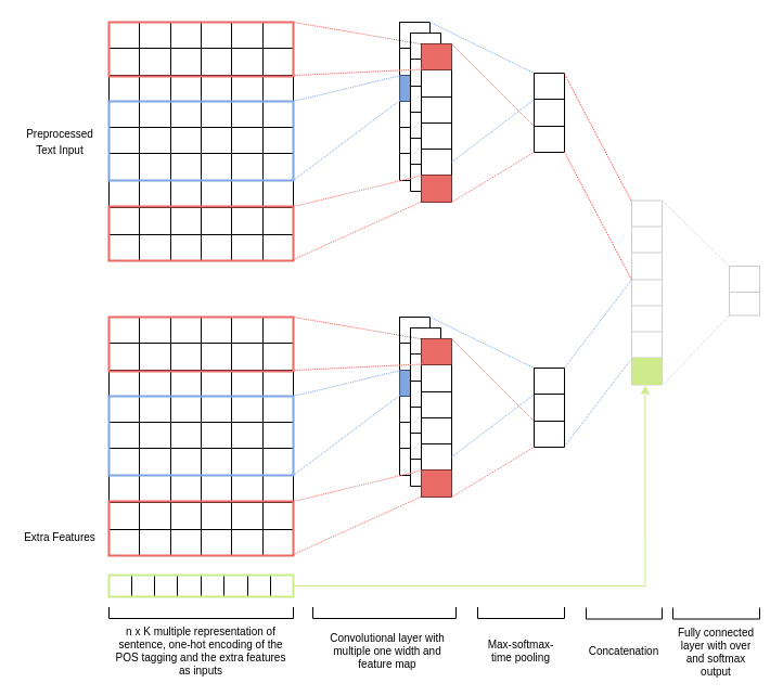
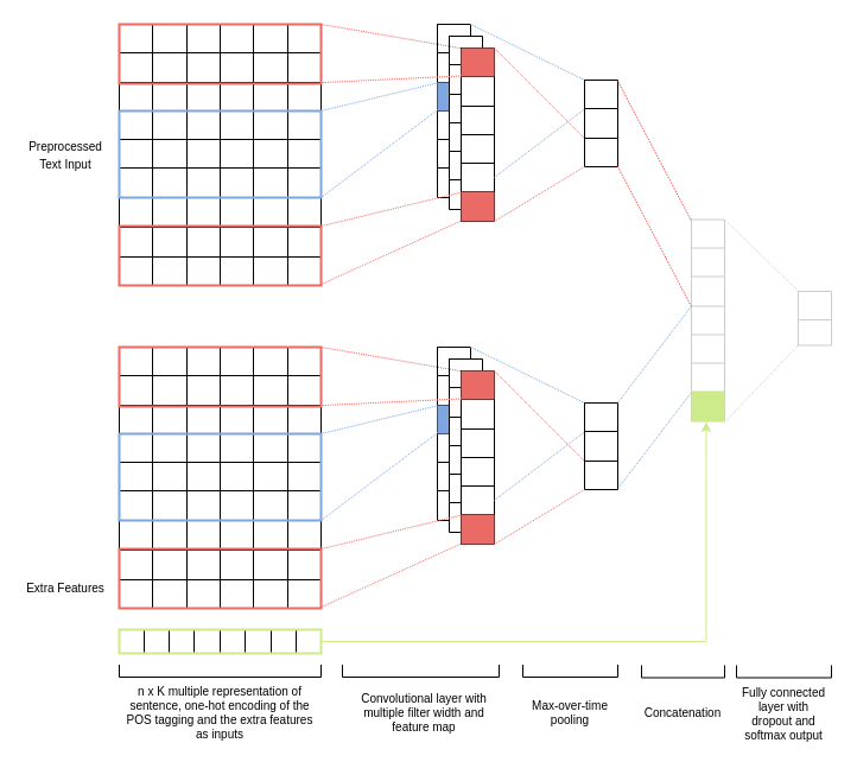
- <mxCell id="304" value="&lt;font style=&quot;font-size: 10px&quot;&gt;Convolutional layer with multiple one width and feature map&lt;br style=&quot;font-size: 10px&quot;&gt;&lt;/font&gt;" style="text;html=1;strokeColor=none;fillColor=none;align=center;verticalAlign=middle;whiteSpace=wrap;rounded=0;fontSize=10;" vertex="1" parent="1"><mxGeometry x="294" y="580" width="126" height="40" as="geometry" /></mxCell>
+ <mxCell id="304" value="&lt;font style=&quot;font-size: 10px&quot;&gt;Convolutional layer with multiple filter width and feature map&lt;br style=&quot;font-size: 10px&quot;&gt;&lt;/font&gt;" style="text;html=1;strokeColor=none;fillColor=none;align=center;verticalAlign=middle;whiteSpace=wrap;rounded=0;fontSize=10;" vertex="1" parent="1"><mxGeometry x="294" y="580" width="126" height="40" as="geometry" /></mxCell>
- <mxCell id="305" value="&lt;font style=&quot;font-size: 10px&quot;&gt;Max-softmax-time pooling&lt;br style=&quot;font-size: 10px&quot;&gt;&lt;/font&gt;" style="text;html=1;strokeColor=none;fillColor=none;align=center;verticalAlign=middle;whiteSpace=wrap;rounded=0;fontSize=10;" vertex="1" parent="1"><mxGeometry x="440" y="580" width="80" height="40" as="geometry" /></mxCell>
+ <mxCell id="305" value="&lt;font style=&quot;font-size: 10px&quot;&gt;Max-over-time pooling&lt;br style=&quot;font-size: 10px&quot;&gt;&lt;/font&gt;" style="text;html=1;strokeColor=none;fillColor=none;align=center;verticalAlign=middle;whiteSpace=wrap;rounded=0;fontSize=10;" vertex="1" parent="1"><mxGeometry x="440" y="580" width="80" height="40" as="geometry" /></mxCell>
- <mxCell id="307" value="&lt;font style=&quot;font-size: 10px&quot;&gt;Fully connected layer with over and softmax output&lt;br style=&quot;font-size: 10px&quot;&gt;&lt;/font&gt;" style="text;html=1;strokeColor=none;fillColor=none;align=center;verticalAlign=middle;whiteSpace=wrap;rounded=0;fontSize=10;" vertex="1" parent="1"><mxGeometry x="620" y="585.5" width="80" height="30" as="geometry" /></mxCell>
+ <mxCell id="307" value="&lt;font style=&quot;font-size: 10px&quot;&gt;Fully connected layer with dropout and softmax output&lt;br style=&quot;font-size: 10px&quot;&gt;&lt;/font&gt;" style="text;html=1;strokeColor=none;fillColor=none;align=center;verticalAlign=middle;whiteSpace=wrap;rounded=0;fontSize=10;" vertex="1" parent="1"><mxGeometry x="620" y="585.5" width="80" height="30" as="geometry" /></mxCell>
